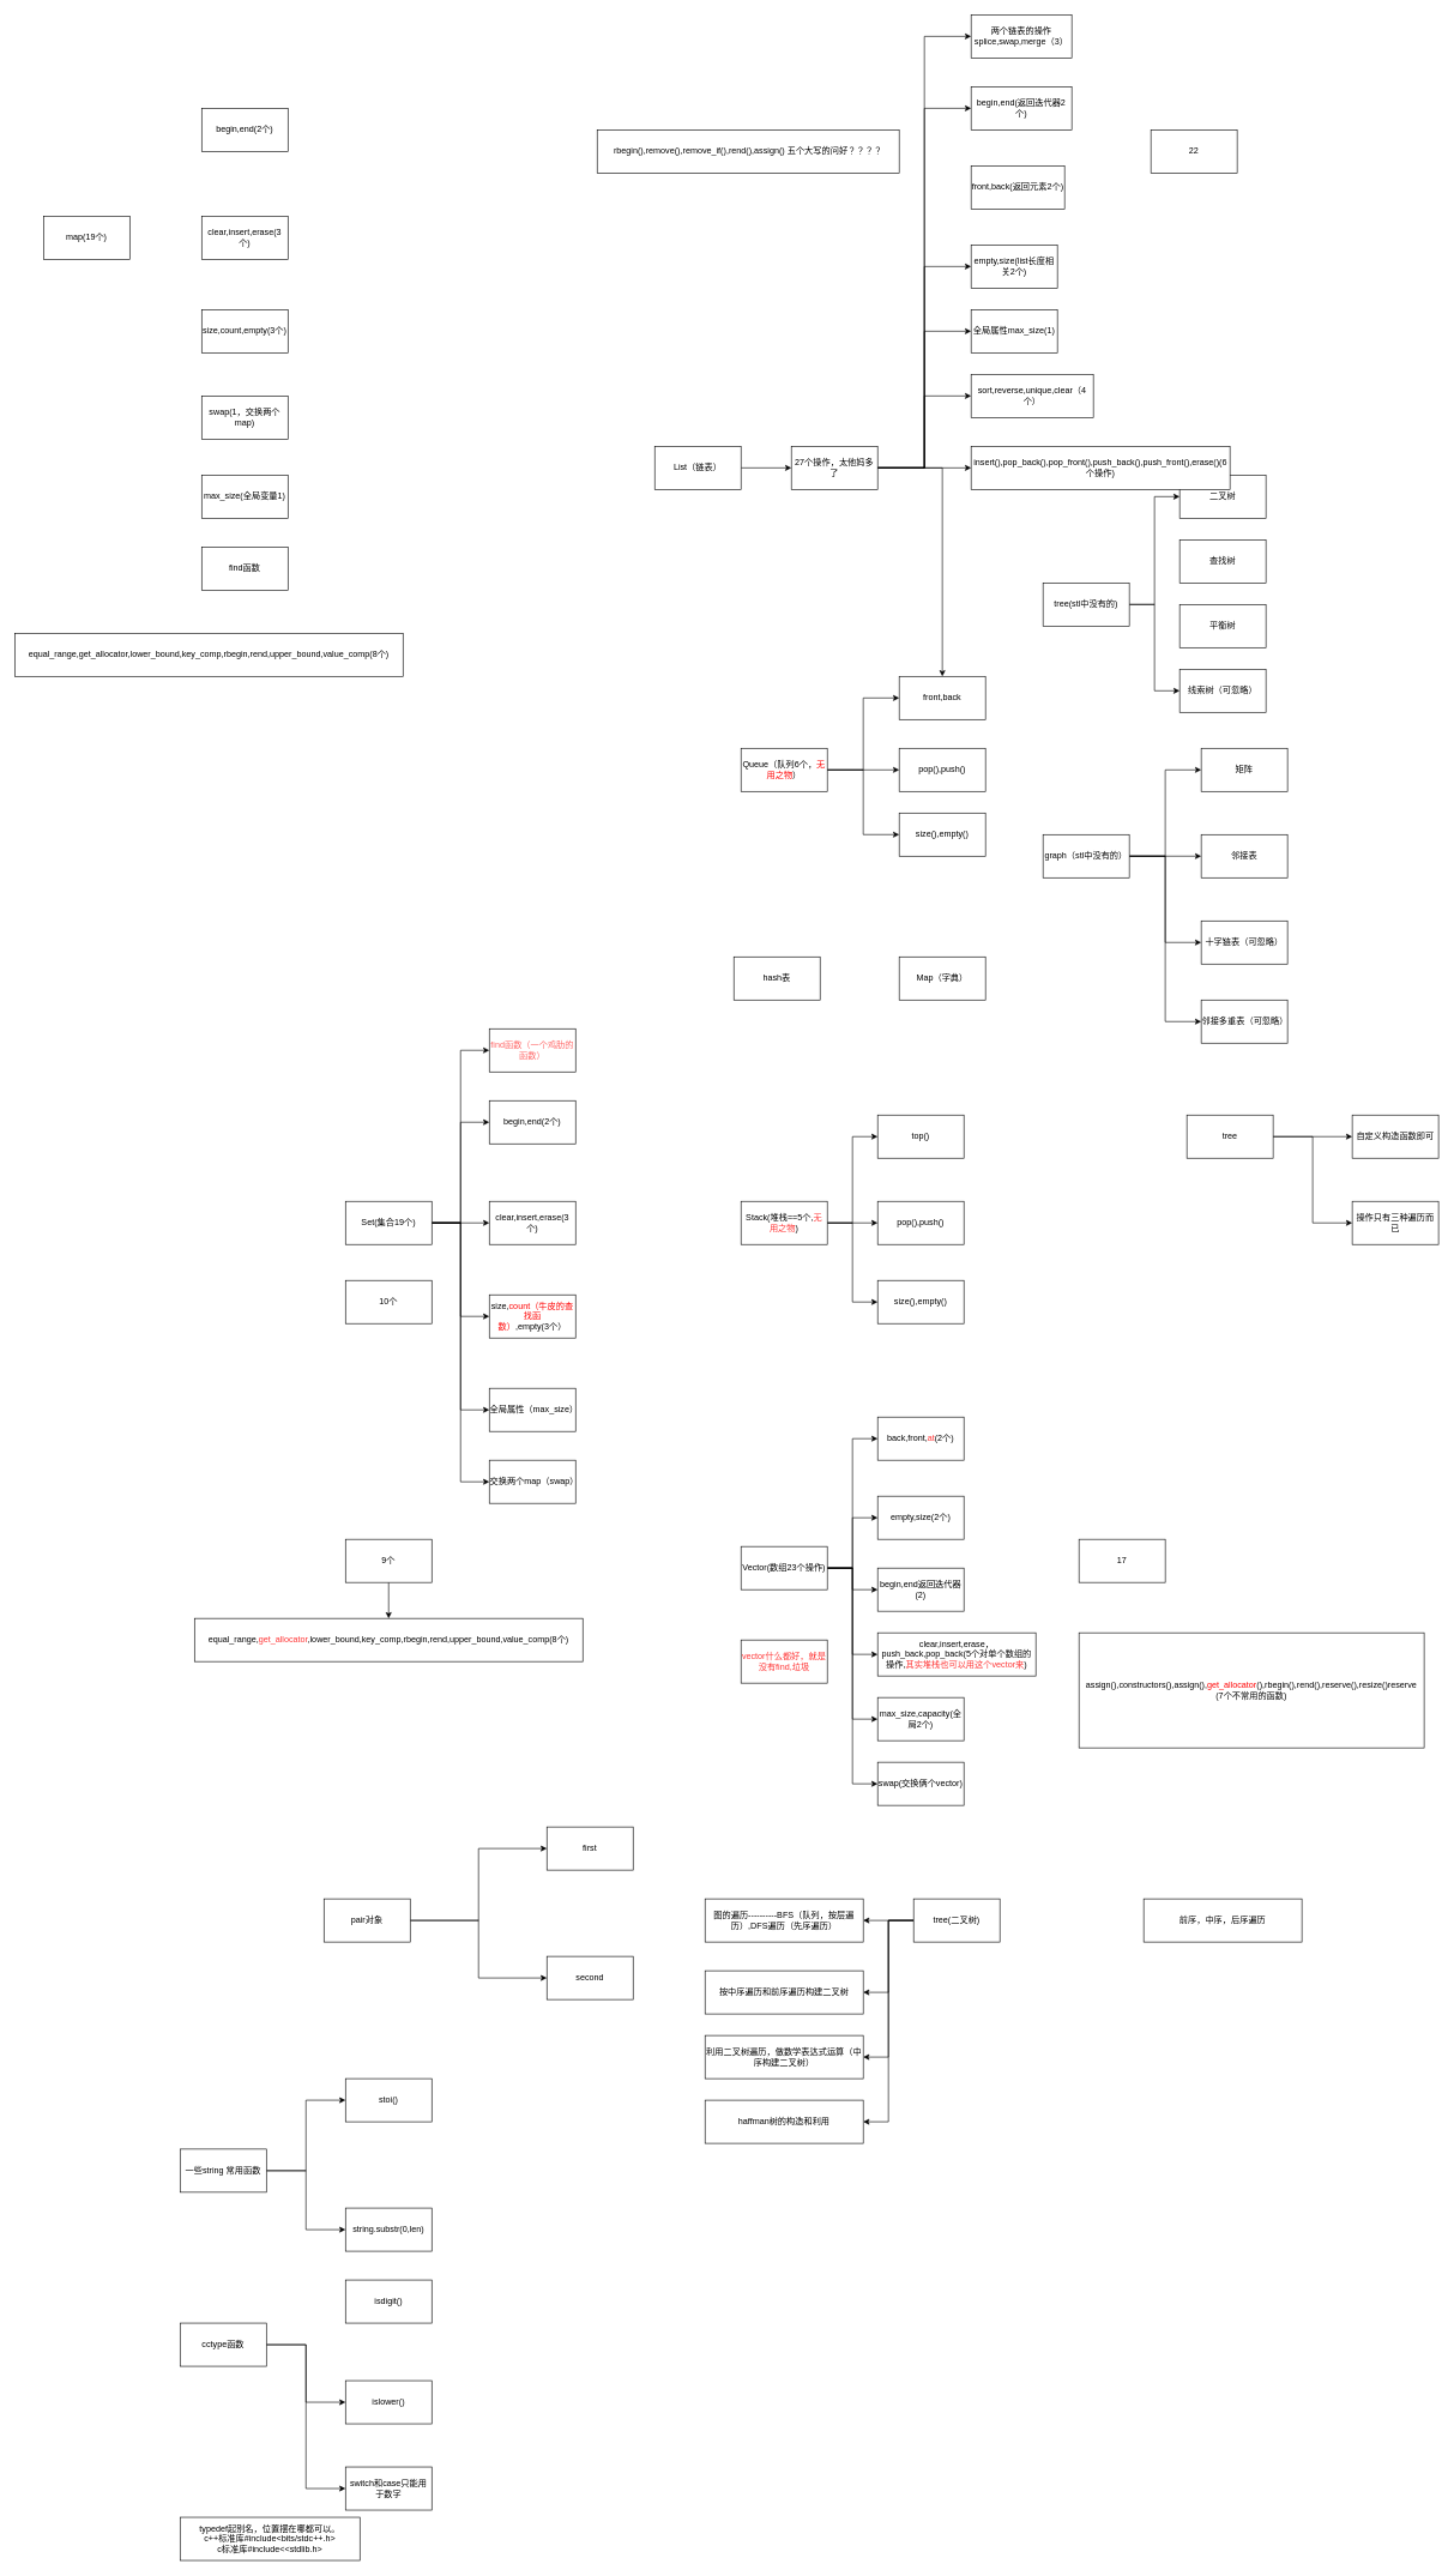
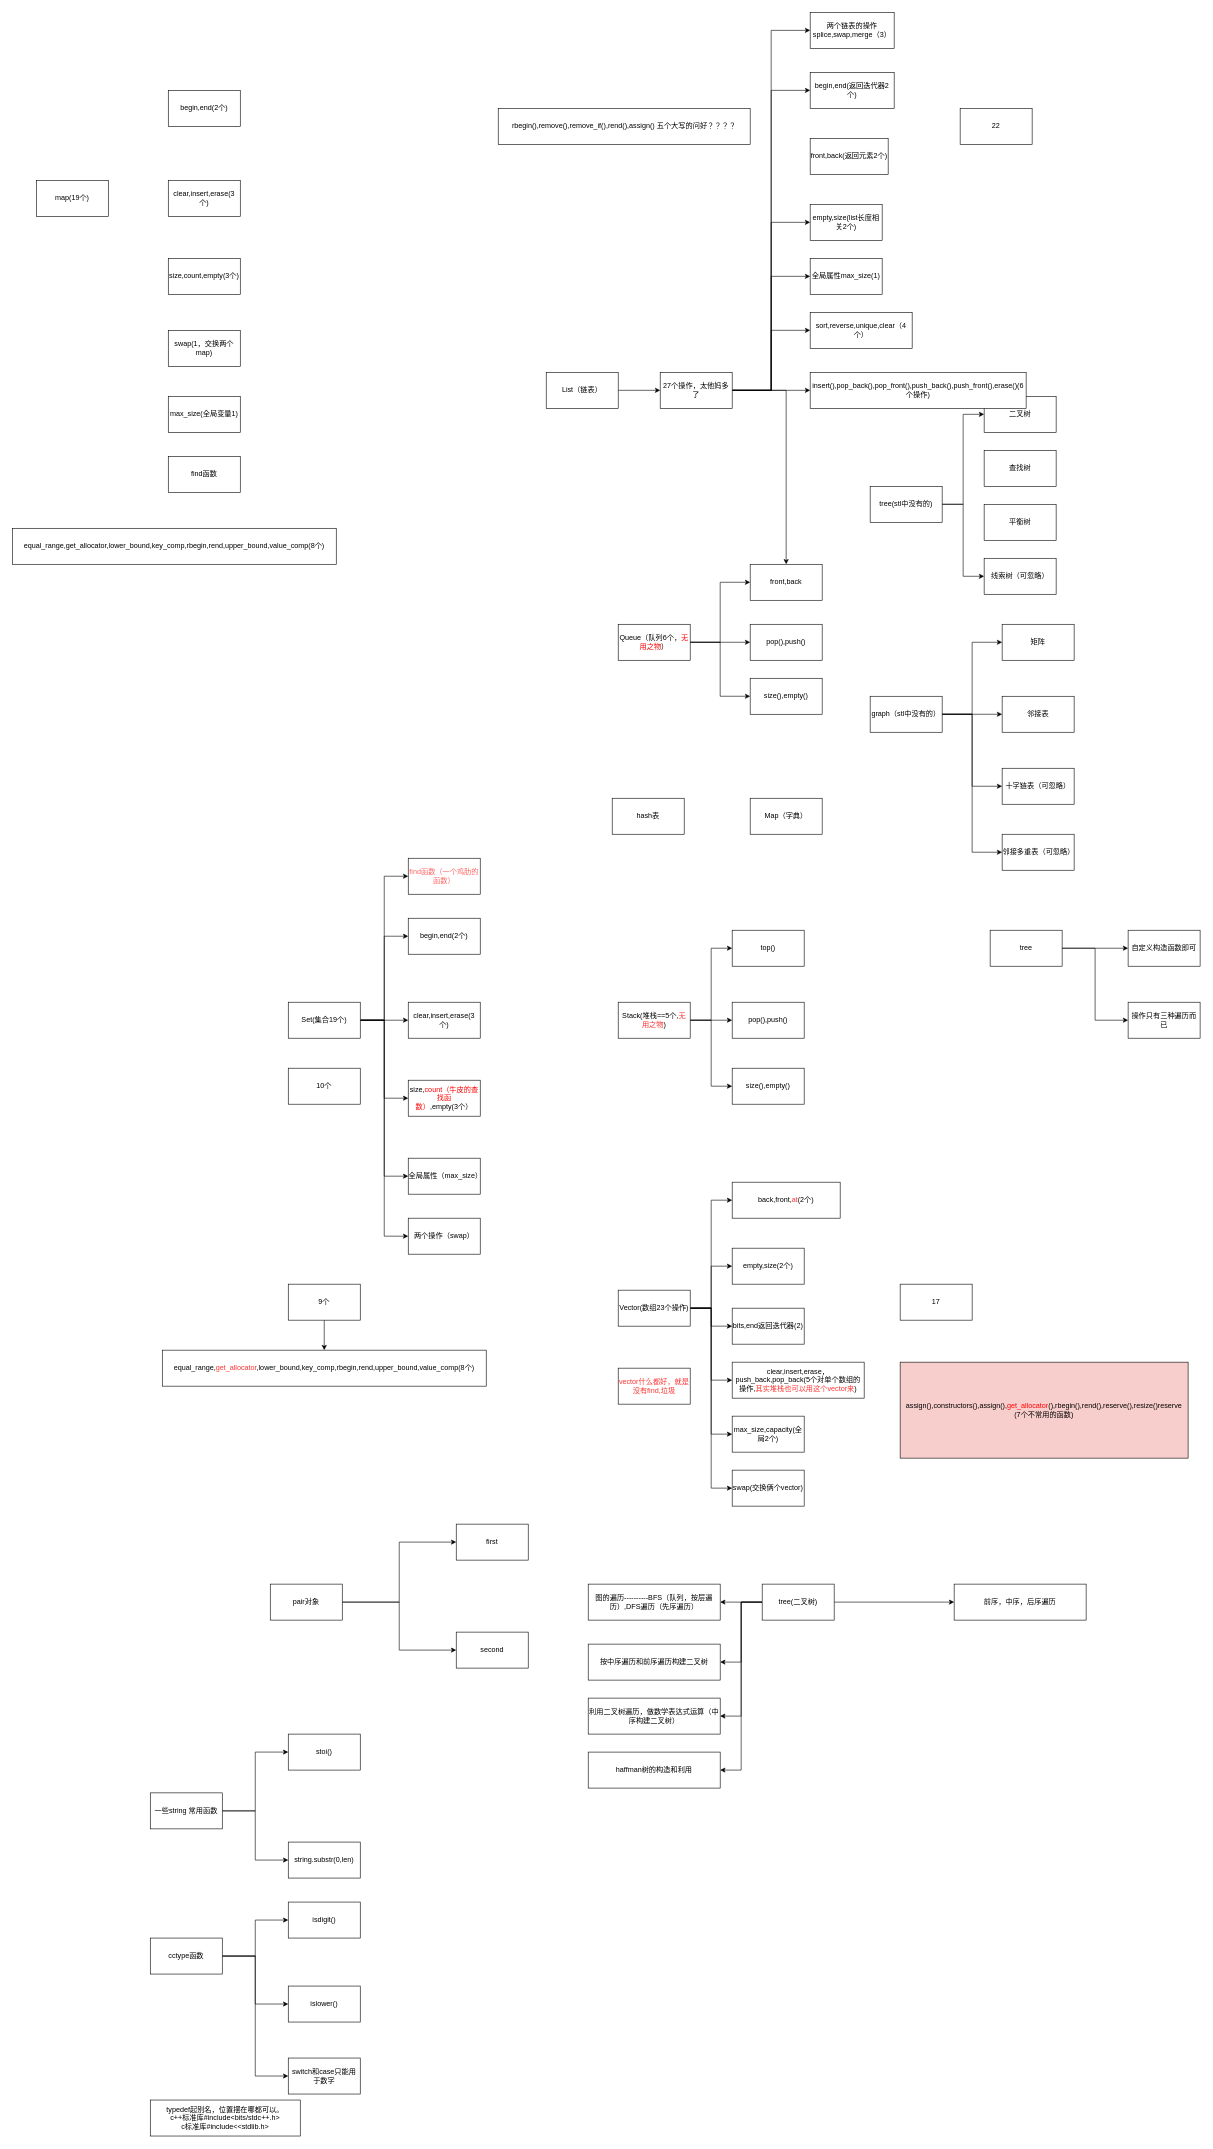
- <mxCell id="65" value="back,front,&lt;font color=&quot;#ff3333&quot;&gt;at&lt;/font&gt;(2个)" style="rounded=0;whiteSpace=wrap;html=1;" parent="1" vertex="1"><mxGeometry x="1220" y="1970" width="120" height="60" as="geometry" /></mxCell>
+ <mxCell id="65" value="back,front,&lt;font color=&quot;#ff3333&quot;&gt;at&lt;/font&gt;(2个)" style="rounded=0;whiteSpace=wrap;html=1;" parent="1" vertex="1"><mxGeometry x="1220" y="1970" width="180" height="60" as="geometry" /></mxCell>
- <mxCell id="78" value="交换两个map（swap）" style="rounded=0;whiteSpace=wrap;html=1;" parent="1" vertex="1"><mxGeometry x="680" y="2030" width="120" height="60" as="geometry" /></mxCell>
+ <mxCell id="78" value="两个操作（swap）" style="rounded=0;whiteSpace=wrap;html=1;" parent="1" vertex="1"><mxGeometry x="680" y="2030" width="120" height="60" as="geometry" /></mxCell>
- <mxCell id="67" value="begin,end返回迭代器(2)" style="rounded=0;whiteSpace=wrap;html=1;" parent="1" vertex="1"><mxGeometry x="1220" y="2180" width="120" height="60" as="geometry" /></mxCell>
+ <mxCell id="67" value="bits,end返回迭代器(2)" style="rounded=0;whiteSpace=wrap;html=1;" parent="1" vertex="1"><mxGeometry x="1220" y="2180" width="120" height="60" as="geometry" /></mxCell>
- <mxCell id="71" value="assign(),constructors(),assign(),&lt;font color=&quot;#ff0000&quot;&gt;get_allocator&lt;/font&gt;(),rbegin(),rend(),reserve(),resize()reserve&lt;br&gt;(7个不常用的函数)" style="rounded=0;whiteSpace=wrap;html=1;" parent="1" vertex="1"><mxGeometry x="1500" y="2270" width="480" height="160" as="geometry" /></mxCell>
+ <mxCell id="71" value="assign(),constructors(),assign(),&lt;font color=&quot;#ff0000&quot;&gt;get_allocator&lt;/font&gt;(),rbegin(),rend(),reserve(),resize()reserve&lt;br&gt;(7个不常用的函数)" style="rounded=0;whiteSpace=wrap;html=1;fillColor=#f8cecc;" parent="1" vertex="1"><mxGeometry x="1500" y="2270" width="480" height="160" as="geometry" /></mxCell>
+ <mxCell id="97" style="edgeStyle=orthogonalEdgeStyle;rounded=0;orthogonalLoop=1;jettySize=auto;html=1;exitX=1;exitY=0.5;exitDx=0;exitDy=0;entryX=0;entryY=0.5;entryDx=0;entryDy=0;" parent="1" source="102" target="103" edge="1"><mxGeometry relative="1" as="geometry" /></mxCell>
+ <mxCell id="113" style="edgeStyle=orthogonalEdgeStyle;rounded=0;orthogonalLoop=1;jettySize=auto;html=1;exitX=1;exitY=0.5;exitDx=0;exitDy=0;entryX=0;entryY=0.5;entryDx=0;entryDy=0;" parent="1" source="116" target="119" edge="1"><mxGeometry relative="1" as="geometry" /></mxCell>
